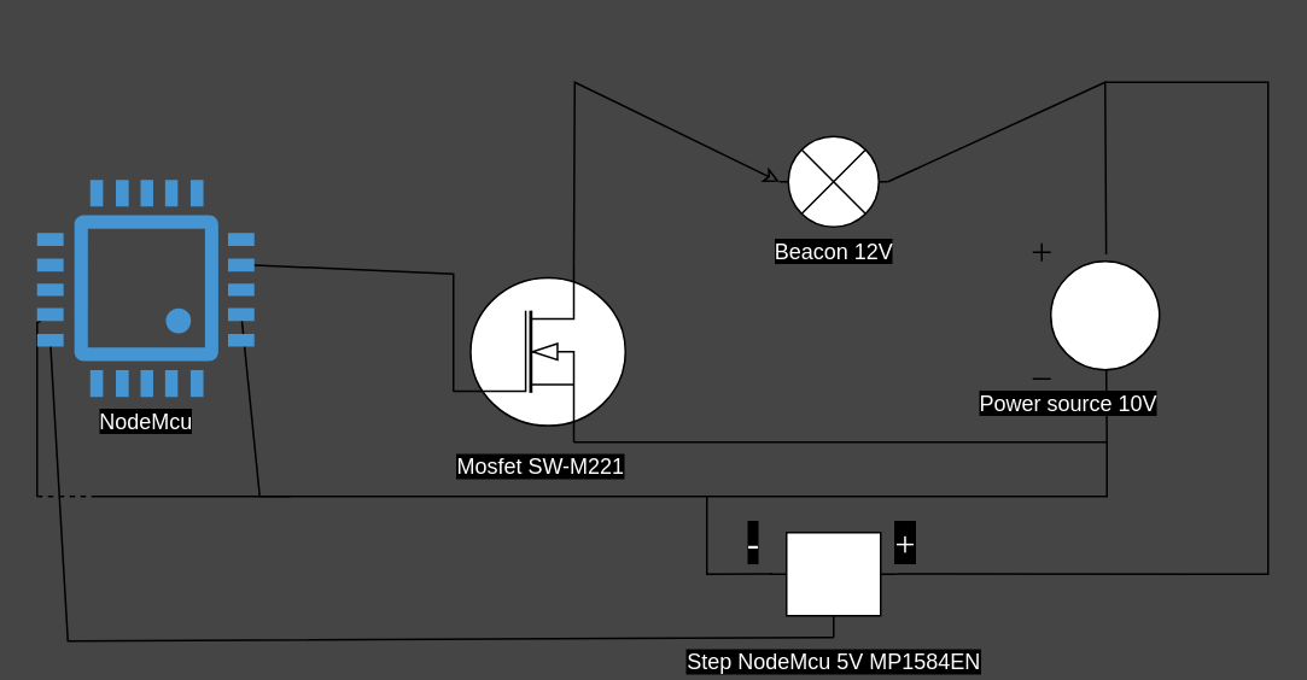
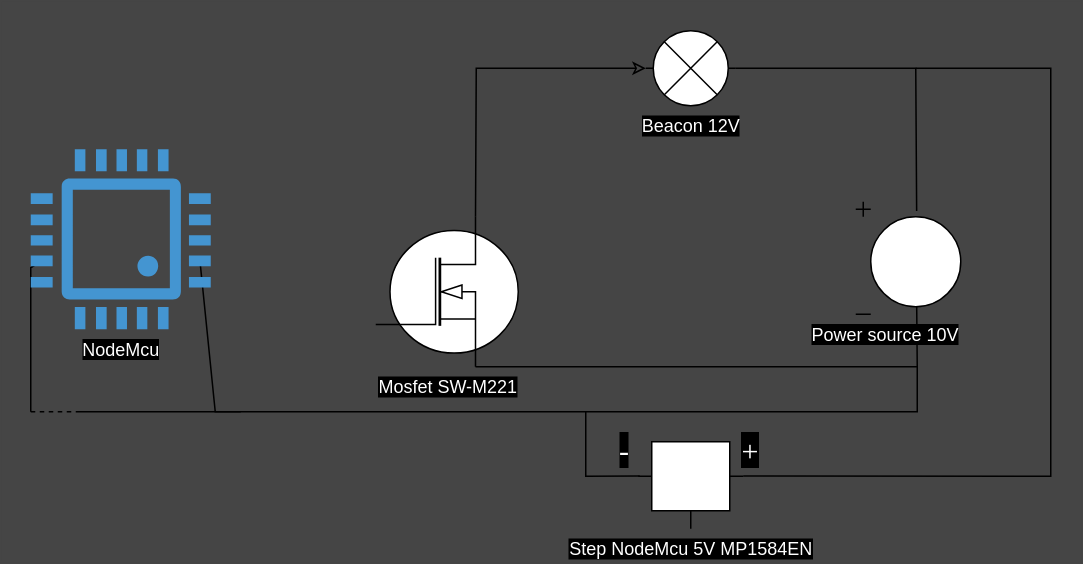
- <mxCell id="12" value="Beacon 12V" style="pointerEvents=1;verticalLabelPosition=bottom;shadow=0;dashed=0;align=center;html=1;verticalAlign=top;shape=mxgraph.electrical.miscellaneous.light_bulb;labelBackgroundColor=#000000;fontColor=#FFFFFF;" parent="1" vertex="1"><mxGeometry x="430" y="75" width="60" height="50" as="geometry" /></mxCell>
+ <mxCell id="12" value="Beacon 12V" style="pointerEvents=1;verticalLabelPosition=bottom;shadow=0;dashed=0;align=center;html=1;verticalAlign=top;shape=mxgraph.electrical.miscellaneous.light_bulb;labelBackgroundColor=#000000;fontColor=#FFFFFF;" parent="1" vertex="1"><mxGeometry x="430" y="20" width="60" height="50" as="geometry" /></mxCell>
- <mxCell id="5" style="edgeStyle=none;rounded=0;html=1;exitX=0;exitY=0.72;exitDx=0;exitDy=0;exitPerimeter=0;entryX=0.94;entryY=0.39;entryDx=0;entryDy=0;entryPerimeter=0;fontColor=#FFFFFF;endArrow=none;endFill=0;labelBackgroundColor=#000000;" parent="1" source="6" target="16" edge="1"><mxGeometry relative="1" as="geometry"><Array as="points"><mxPoint x="250" y="151" /></Array></mxGeometry></mxCell>
- <mxCell id="9" style="edgeStyle=none;rounded=0;html=1;exitX=0.5;exitY=1;exitDx=0;exitDy=0;exitPerimeter=0;entryX=0.06;entryY=0.73;entryDx=0;entryDy=0;entryPerimeter=0;fontColor=#FFFFFF;endArrow=none;endFill=0;labelBackgroundColor=#000000;" parent="1" source="10" target="16" edge="1"><mxGeometry relative="1" as="geometry"><Array as="points"><mxPoint x="37" y="354" /></Array></mxGeometry></mxCell>
